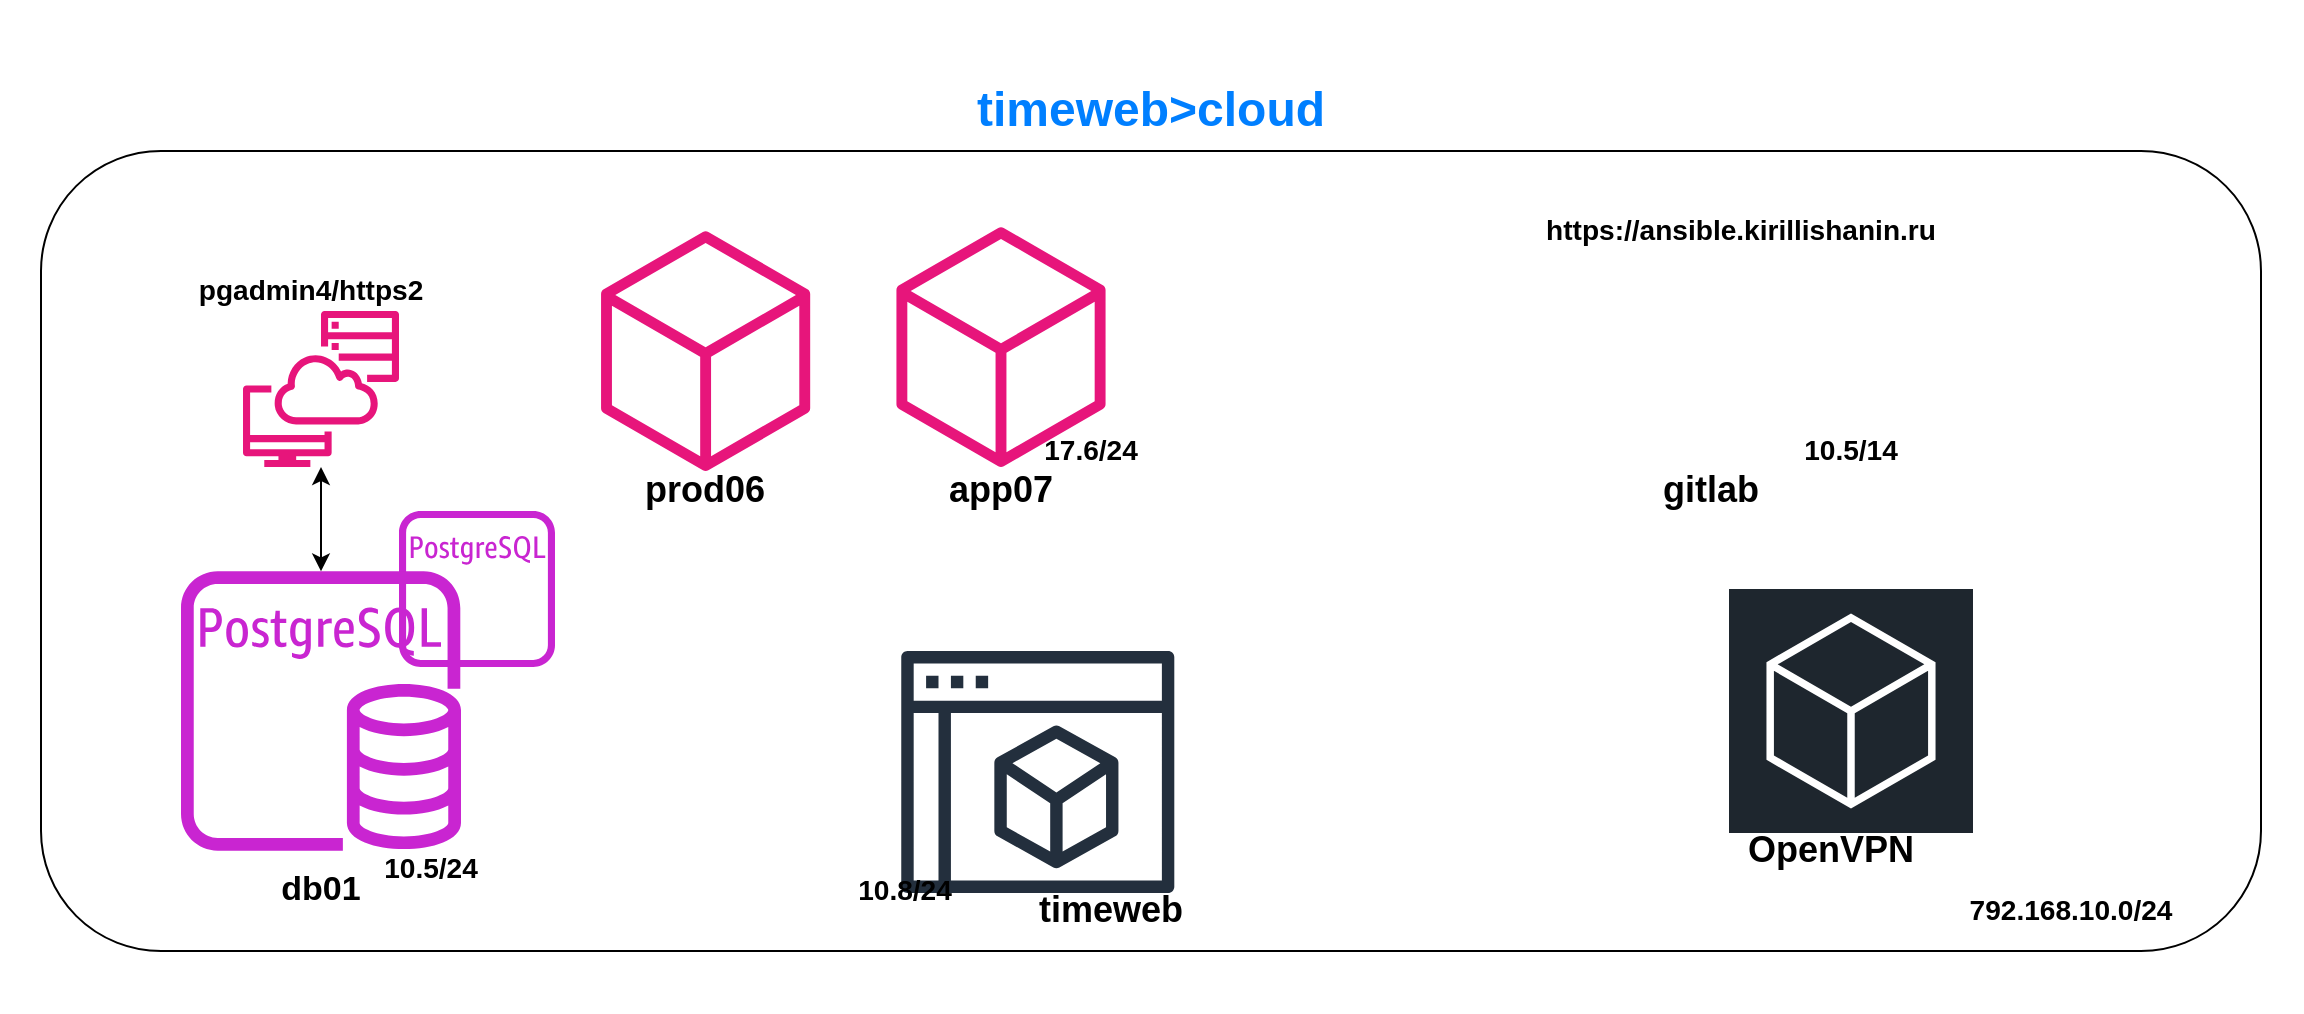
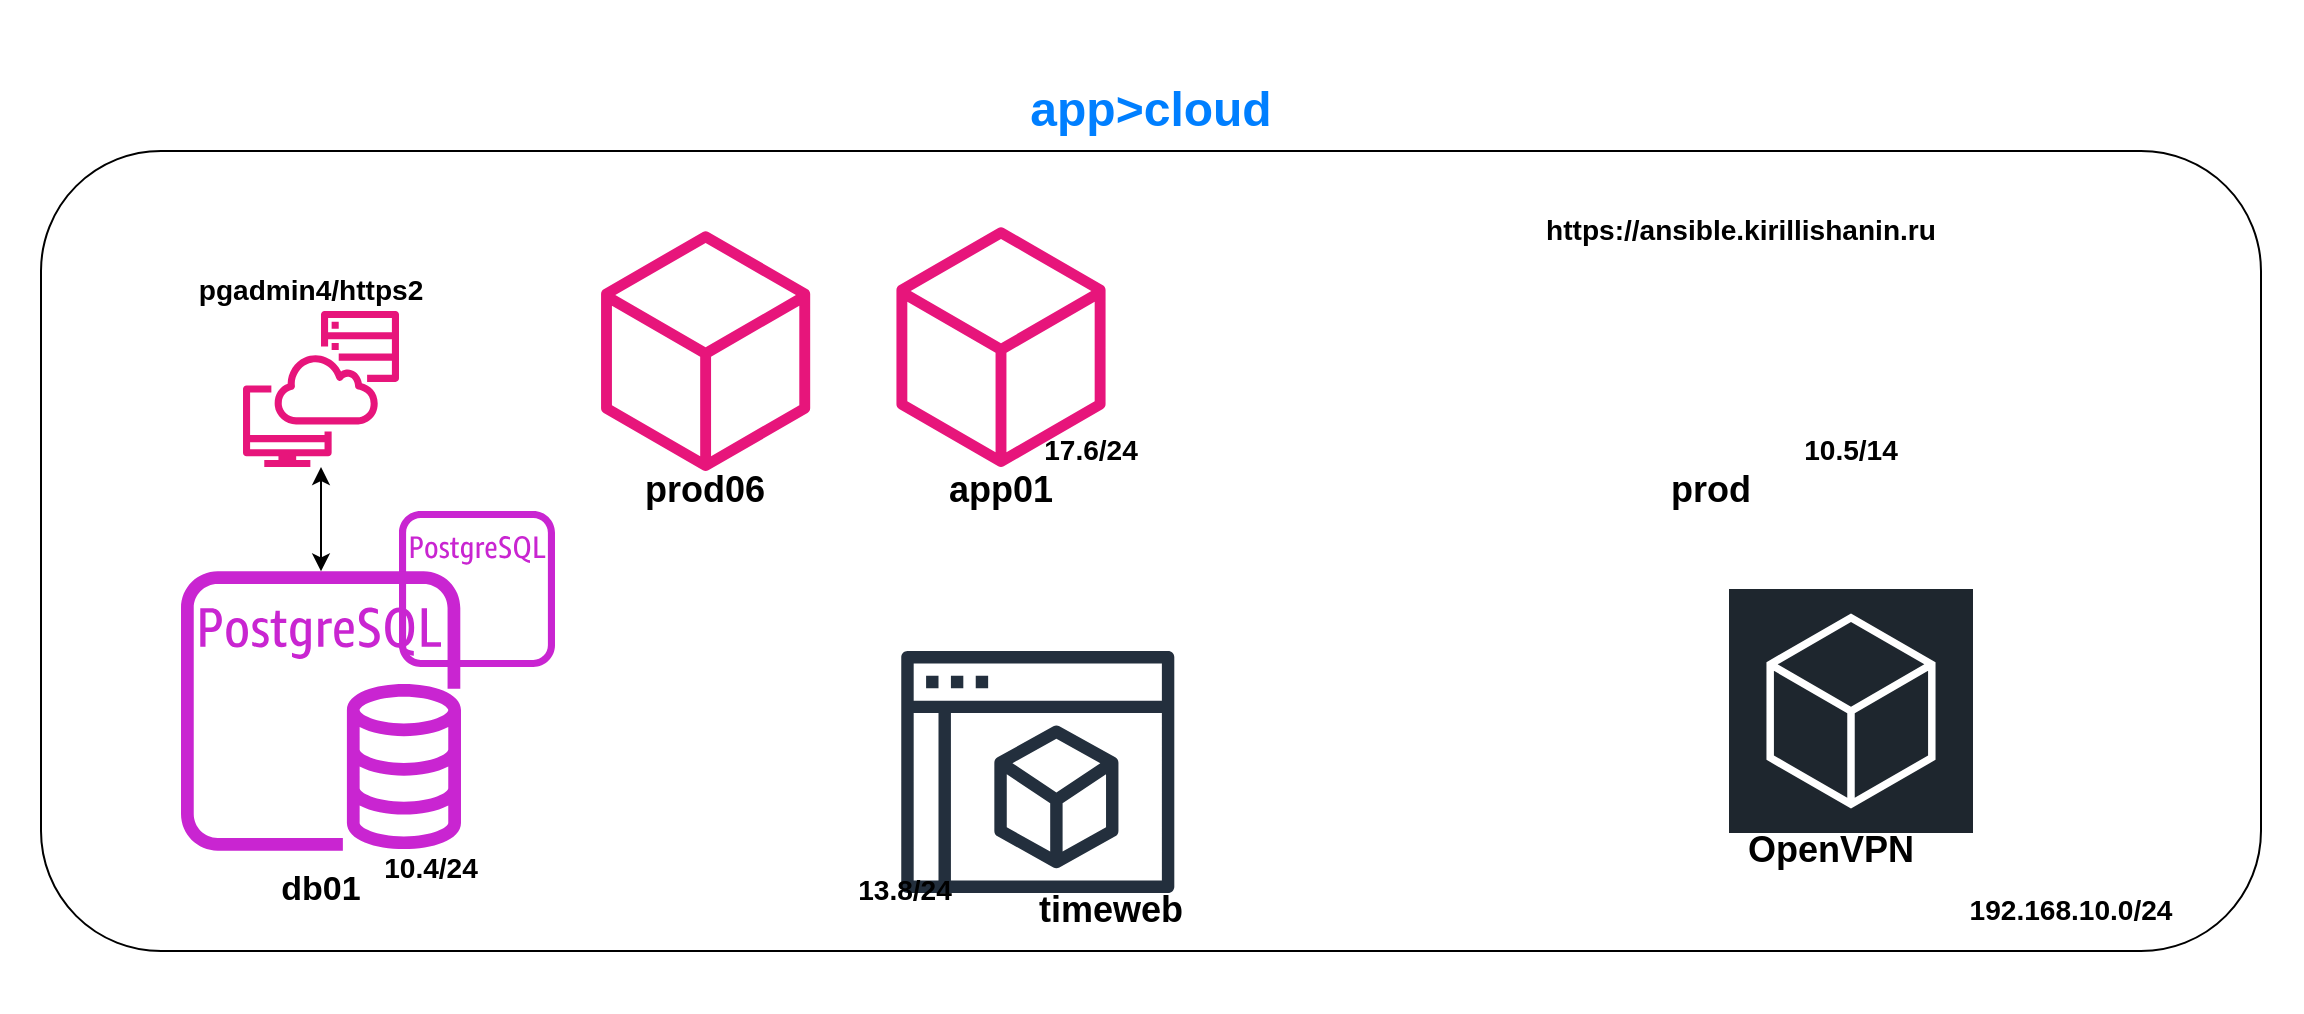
- <mxCell id="3" value="&lt;h1&gt;&lt;font color=&quot;#007fff&quot;&gt;timeweb&amp;gt;cloud&lt;/font&gt;&lt;/h1&gt;" style="text;html=1;align=center;verticalAlign=middle;resizable=0;points=[];autosize=1;strokeColor=none;fillColor=none;" parent="1" vertex="1"><mxGeometry x="475" y="20" width="200" height="70" as="geometry" /></mxCell>
+ <mxCell id="3" value="&lt;h1&gt;&lt;font color=&quot;#007fff&quot;&gt;app&amp;gt;cloud&lt;/font&gt;&lt;/h1&gt;" style="text;html=1;align=center;verticalAlign=middle;resizable=0;points=[];autosize=1;strokeColor=none;fillColor=none;" parent="1" vertex="1"><mxGeometry x="475" y="20" width="200" height="70" as="geometry" /></mxCell>
- <mxCell id="16" value="&lt;h2&gt;app07&lt;/h2&gt;" style="text;html=1;align=center;verticalAlign=middle;resizable=0;points=[];autosize=1;strokeColor=none;fillColor=none;" parent="1" vertex="1"><mxGeometry x="460" y="215" width="80" height="60" as="geometry" /></mxCell>
+ <mxCell id="16" value="&lt;h2&gt;app01&lt;/h2&gt;" style="text;html=1;align=center;verticalAlign=middle;resizable=0;points=[];autosize=1;strokeColor=none;fillColor=none;" parent="1" vertex="1"><mxGeometry x="460" y="215" width="80" height="60" as="geometry" /></mxCell>
- <mxCell id="14" value="&lt;h2&gt;gitlab&lt;/h2&gt;" style="text;html=1;align=center;verticalAlign=middle;resizable=0;points=[];autosize=1;strokeColor=none;fillColor=none;" parent="1" vertex="1"><mxGeometry x="820" y="215" width="70" height="60" as="geometry" /></mxCell>
+ <mxCell id="14" value="&lt;h2&gt;prod&lt;/h2&gt;" style="text;html=1;align=center;verticalAlign=middle;resizable=0;points=[];autosize=1;strokeColor=none;fillColor=none;" parent="1" vertex="1"><mxGeometry x="820" y="215" width="70" height="60" as="geometry" /></mxCell>
- <mxCell id="6" value="&lt;h3&gt;10.5/24&lt;/h3&gt;" style="text;html=1;align=center;verticalAlign=middle;resizable=0;points=[];autosize=1;strokeColor=none;fillColor=none;" parent="1" vertex="1"><mxGeometry x="180" y="404" width="70" height="60" as="geometry" /></mxCell>
+ <mxCell id="6" value="&lt;h3&gt;10.4/24&lt;/h3&gt;" style="text;html=1;align=center;verticalAlign=middle;resizable=0;points=[];autosize=1;strokeColor=none;fillColor=none;" parent="1" vertex="1"><mxGeometry x="180" y="404" width="70" height="60" as="geometry" /></mxCell>
- <mxCell id="23" value="&lt;h3&gt;10.8/24&lt;/h3&gt;" style="text;html=1;align=center;verticalAlign=middle;resizable=0;points=[];autosize=1;strokeColor=none;fillColor=none;" parent="1" vertex="1"><mxGeometry x="416.78" y="415" width="70" height="60" as="geometry" /></mxCell>
+ <mxCell id="23" value="&lt;h3&gt;13.8/24&lt;/h3&gt;" style="text;html=1;align=center;verticalAlign=middle;resizable=0;points=[];autosize=1;strokeColor=none;fillColor=none;" parent="1" vertex="1"><mxGeometry x="416.78" y="415" width="70" height="60" as="geometry" /></mxCell>
- <mxCell id="4" value="&lt;h3&gt;792.168.10.0/24&lt;/h3&gt;" style="text;html=1;align=center;verticalAlign=middle;resizable=0;points=[];autosize=1;strokeColor=none;fillColor=none;" parent="1" vertex="1"><mxGeometry x="970" y="425" width="130" height="60" as="geometry" /></mxCell>
+ <mxCell id="4" value="&lt;h3&gt;192.168.10.0/24&lt;/h3&gt;" style="text;html=1;align=center;verticalAlign=middle;resizable=0;points=[];autosize=1;strokeColor=none;fillColor=none;" parent="1" vertex="1"><mxGeometry x="970" y="425" width="130" height="60" as="geometry" /></mxCell>
